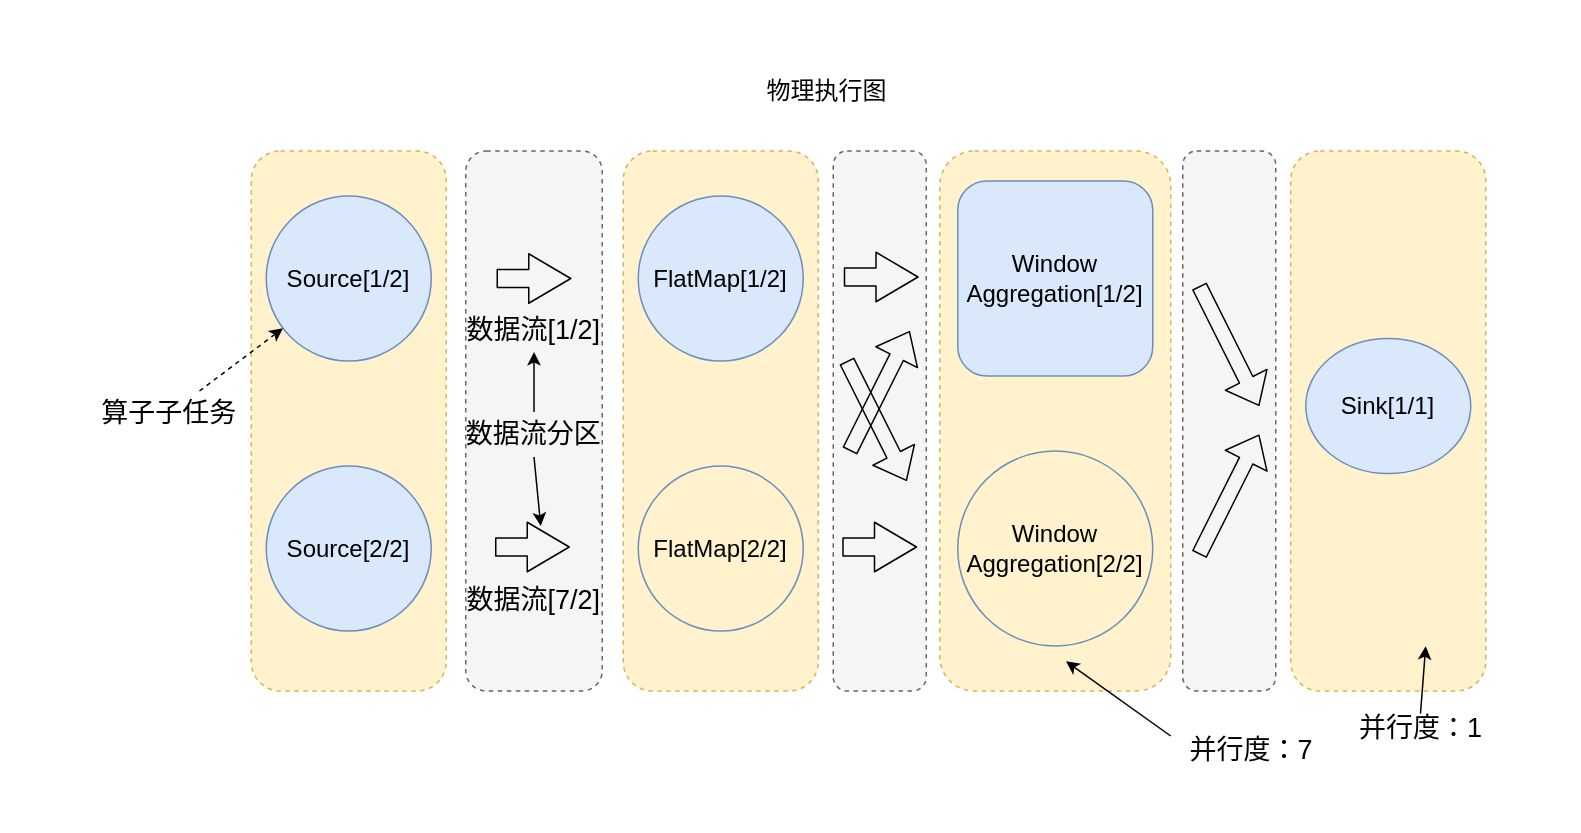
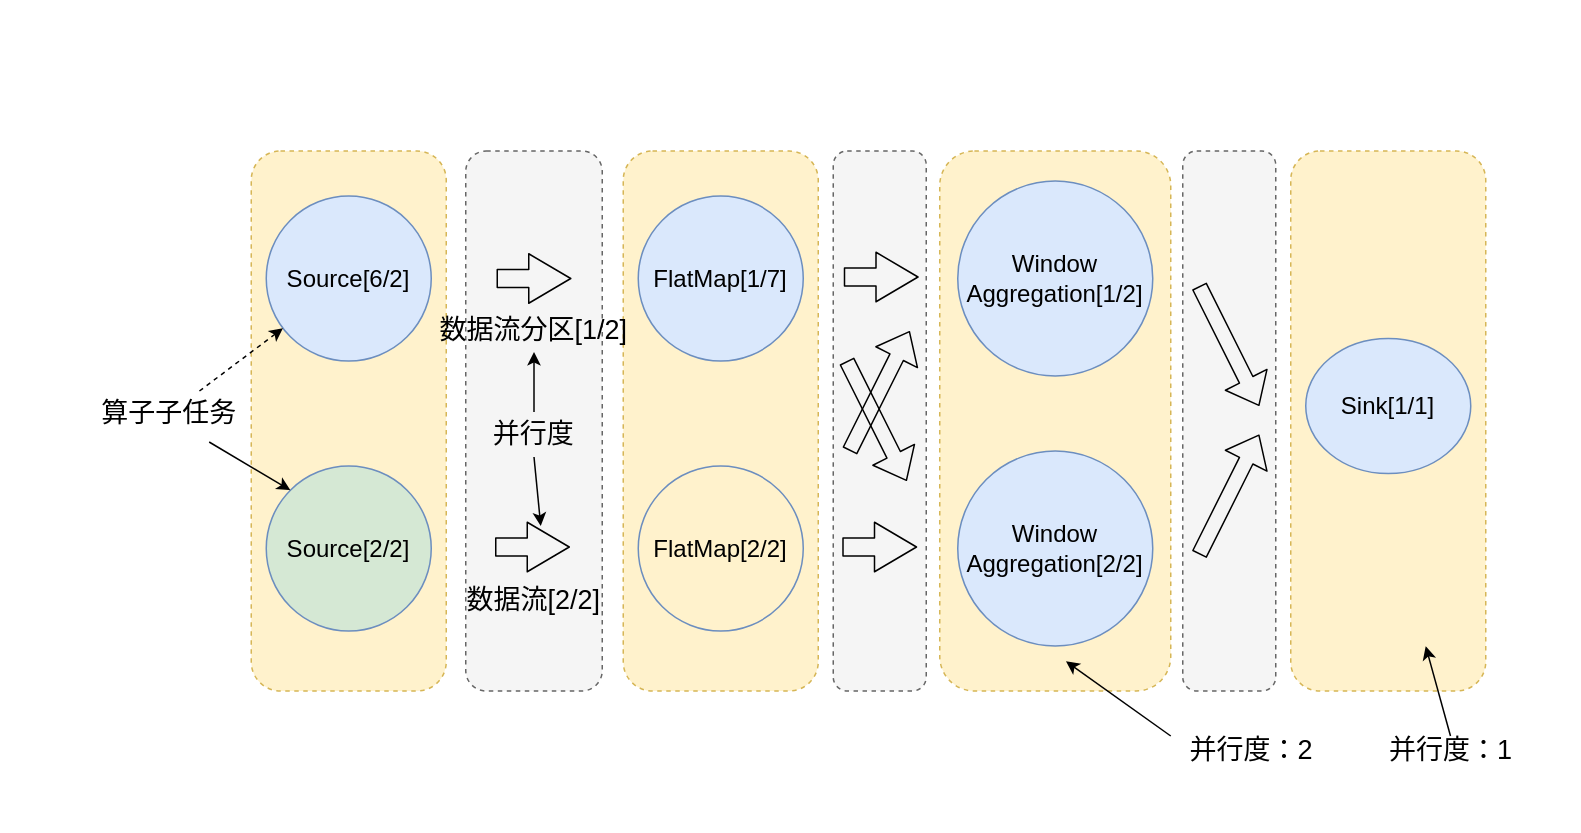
- <mxCell id="16" value="&lt;span style=&quot;font-size: 16px;&quot;&gt;物理执行图&lt;/span&gt;" style="text;html=1;strokeColor=none;fillColor=none;align=center;verticalAlign=middle;whiteSpace=wrap;rounded=0;horizontal=1;textDirection=rtl;flipH=1;fontSize=16;" parent="1" vertex="1"><mxGeometry x="461" y="50" width="180" height="20" as="geometry" /></mxCell>
- <mxCell id="11" value="&lt;span style=&quot;font-size: 16px&quot;&gt;Source[1/2]&lt;/span&gt;" style="ellipse;whiteSpace=wrap;html=1;aspect=fixed;fillColor=#dae8fc;strokeColor=#6c8ebf;" parent="1" vertex="1"><mxGeometry x="177" y="130" width="110" height="110" as="geometry" /></mxCell>
+ <mxCell id="11" value="&lt;span style=&quot;font-size: 16px&quot;&gt;Source[6/2]&lt;/span&gt;" style="ellipse;whiteSpace=wrap;html=1;aspect=fixed;fillColor=#dae8fc;strokeColor=#6c8ebf;" parent="1" vertex="1"><mxGeometry x="177" y="130" width="110" height="110" as="geometry" /></mxCell>
- <mxCell id="10" value="&lt;font style=&quot;font-size: 16px&quot;&gt;FlatMap[1/2]&lt;br&gt;&lt;/font&gt;" style="ellipse;whiteSpace=wrap;html=1;aspect=fixed;fillColor=#dae8fc;strokeColor=#6c8ebf;" parent="1" vertex="1"><mxGeometry x="425" y="130" width="110" height="110" as="geometry" /></mxCell>
+ <mxCell id="10" value="&lt;font style=&quot;font-size: 16px&quot;&gt;FlatMap[1/7]&lt;br&gt;&lt;/font&gt;" style="ellipse;whiteSpace=wrap;html=1;aspect=fixed;fillColor=#dae8fc;strokeColor=#6c8ebf;" parent="1" vertex="1"><mxGeometry x="425" y="130" width="110" height="110" as="geometry" /></mxCell>
- <mxCell id="12" value="&lt;span style=&quot;font-size: 16px&quot;&gt;Window&lt;br&gt;Aggregation[1/2]&lt;br&gt;&lt;/span&gt;" style="whiteSpace=wrap;html=1;aspect=fixed;fillColor=#dae8fc;strokeColor=#6c8ebf;rounded=1;" parent="1" vertex="1"><mxGeometry x="638" y="120" width="130" height="130" as="geometry" /></mxCell>
+ <mxCell id="12" value="&lt;span style=&quot;font-size: 16px&quot;&gt;Window&lt;br&gt;Aggregation[1/2]&lt;br&gt;&lt;/span&gt;" style="ellipse;whiteSpace=wrap;html=1;aspect=fixed;fillColor=#dae8fc;strokeColor=#6c8ebf;" parent="1" vertex="1"><mxGeometry x="638" y="120" width="130" height="130" as="geometry" /></mxCell>
- <mxCell id="17" value="&lt;font style=&quot;font-size: 18px&quot;&gt;数据流[1/2]&lt;br&gt;&lt;/font&gt;" style="text;html=1;strokeColor=none;fillColor=none;align=center;verticalAlign=middle;whiteSpace=wrap;rounded=0;" parent="1" vertex="1"><mxGeometry x="243" y="210" width="225" height="20" as="geometry" /></mxCell>
+ <mxCell id="17" value="&lt;font style=&quot;font-size: 18px&quot;&gt;数据流分区[1/2]&lt;br&gt;&lt;/font&gt;" style="text;html=1;strokeColor=none;fillColor=none;align=center;verticalAlign=middle;whiteSpace=wrap;rounded=0;" parent="1" vertex="1"><mxGeometry x="243" y="210" width="225" height="20" as="geometry" /></mxCell>
- <mxCell id="29" value="&lt;font style=&quot;font-size: 18px&quot;&gt;数据流分区&lt;br&gt;&lt;/font&gt;" style="text;html=1;strokeColor=none;fillColor=none;align=center;verticalAlign=middle;whiteSpace=wrap;rounded=0;" parent="1" vertex="1"><mxGeometry x="263" y="274" width="185" height="30" as="geometry" /></mxCell>
+ <mxCell id="29" value="&lt;font style=&quot;font-size: 18px&quot;&gt;并行度&lt;br&gt;&lt;/font&gt;" style="text;html=1;strokeColor=none;fillColor=none;align=center;verticalAlign=middle;whiteSpace=wrap;rounded=0;" parent="1" vertex="1"><mxGeometry x="263" y="274" width="185" height="30" as="geometry" /></mxCell>
+ <mxCell id="28" value="" style="endArrow=classic;html=1;entryX=0;entryY=0;entryDx=0;entryDy=0;exitX=0.643;exitY=1.133;exitDx=0;exitDy=0;exitPerimeter=0;" parent="1" source="25" target="18" edge="1"><mxGeometry width="50" height="50" relative="1" as="geometry"><mxPoint x="117.826" y="275" as="sourcePoint" /><mxPoint x="195.807" y="224.853" as="targetPoint" /></mxGeometry></mxCell>
- <mxCell id="18" value="&lt;span style=&quot;font-size: 16px&quot;&gt;Source[2/2]&lt;/span&gt;" style="ellipse;whiteSpace=wrap;html=1;aspect=fixed;fillColor=#dae8fc;strokeColor=#6c8ebf;" parent="1" vertex="1"><mxGeometry x="177" y="310" width="110" height="110" as="geometry" /></mxCell>
+ <mxCell id="18" value="&lt;span style=&quot;font-size: 16px&quot;&gt;Source[2/2]&lt;/span&gt;" style="ellipse;whiteSpace=wrap;html=1;aspect=fixed;fillColor=#d5e8d4;strokeColor=#6c8ebf;" parent="1" vertex="1"><mxGeometry x="177" y="310" width="110" height="110" as="geometry" /></mxCell>
- <mxCell id="24" value="&lt;span style=&quot;font-size: 16px&quot;&gt;Window&lt;br&gt;Aggregation[2/2]&lt;br&gt;&lt;/span&gt;" style="ellipse;whiteSpace=wrap;html=1;aspect=fixed;fillColor=#fff2cc;strokeColor=#6c8ebf;" parent="1" vertex="1"><mxGeometry x="638" y="300" width="130" height="130" as="geometry" /></mxCell>
+ <mxCell id="24" value="&lt;span style=&quot;font-size: 16px&quot;&gt;Window&lt;br&gt;Aggregation[2/2]&lt;br&gt;&lt;/span&gt;" style="ellipse;whiteSpace=wrap;html=1;aspect=fixed;fillColor=#dae8fc;strokeColor=#6c8ebf;" parent="1" vertex="1"><mxGeometry x="638" y="300" width="130" height="130" as="geometry" /></mxCell>
- <mxCell id="26" value="&lt;font style=&quot;font-size: 18px&quot;&gt;数据流[7/2]&lt;br&gt;&lt;/font&gt;" style="text;html=1;strokeColor=none;fillColor=none;align=center;verticalAlign=middle;whiteSpace=wrap;rounded=0;" parent="1" vertex="1"><mxGeometry x="243" y="390" width="225" height="20" as="geometry" /></mxCell>
+ <mxCell id="26" value="&lt;font style=&quot;font-size: 18px&quot;&gt;数据流[2/2]&lt;br&gt;&lt;/font&gt;" style="text;html=1;strokeColor=none;fillColor=none;align=center;verticalAlign=middle;whiteSpace=wrap;rounded=0;" parent="1" vertex="1"><mxGeometry x="243" y="390" width="225" height="20" as="geometry" /></mxCell>
- <mxCell id="36" value="&lt;font style=&quot;font-size: 18px&quot;&gt;并行度：1&lt;/font&gt;" style="text;html=1;strokeColor=none;fillColor=none;align=center;verticalAlign=middle;whiteSpace=wrap;rounded=0;" parent="1" vertex="1"><mxGeometry x="900.5" y="475" width="92" height="20" as="geometry" /></mxCell>
+ <mxCell id="36" value="&lt;font style=&quot;font-size: 18px&quot;&gt;并行度：1&lt;/font&gt;" style="text;html=1;strokeColor=none;fillColor=none;align=center;verticalAlign=middle;whiteSpace=wrap;rounded=0;" parent="1" vertex="1"><mxGeometry x="920.5" y="490" width="92" height="20" as="geometry" /></mxCell>
- <mxCell id="35" value="&lt;font style=&quot;font-size: 18px&quot;&gt;并行度：7&lt;/font&gt;" style="text;html=1;strokeColor=none;fillColor=none;align=center;verticalAlign=middle;whiteSpace=wrap;rounded=0;" parent="1" vertex="1"><mxGeometry x="788" y="490" width="92" height="20" as="geometry" /></mxCell>
+ <mxCell id="35" value="&lt;font style=&quot;font-size: 18px&quot;&gt;并行度：2&lt;/font&gt;" style="text;html=1;strokeColor=none;fillColor=none;align=center;verticalAlign=middle;whiteSpace=wrap;rounded=0;" parent="1" vertex="1"><mxGeometry x="788" y="490" width="92" height="20" as="geometry" /></mxCell>
